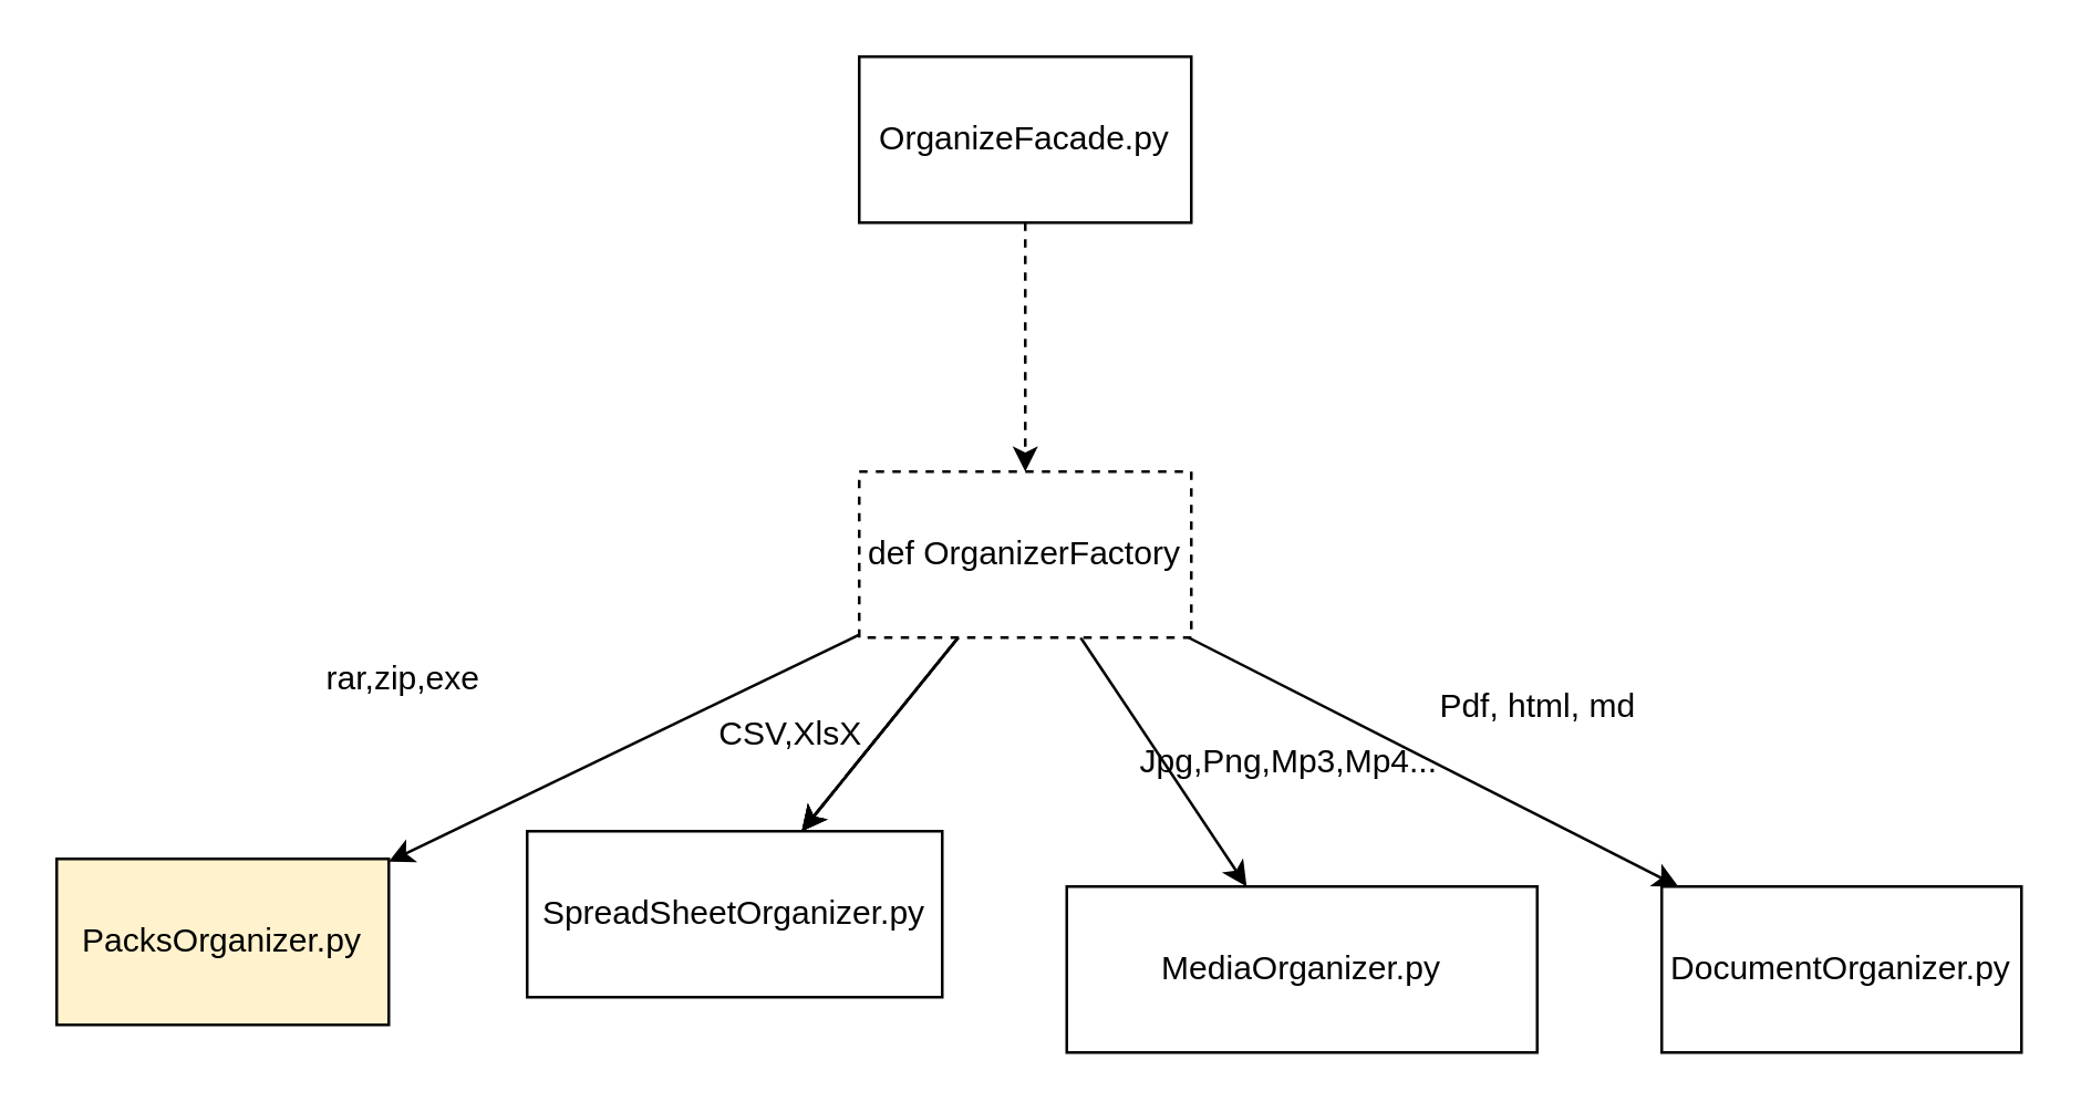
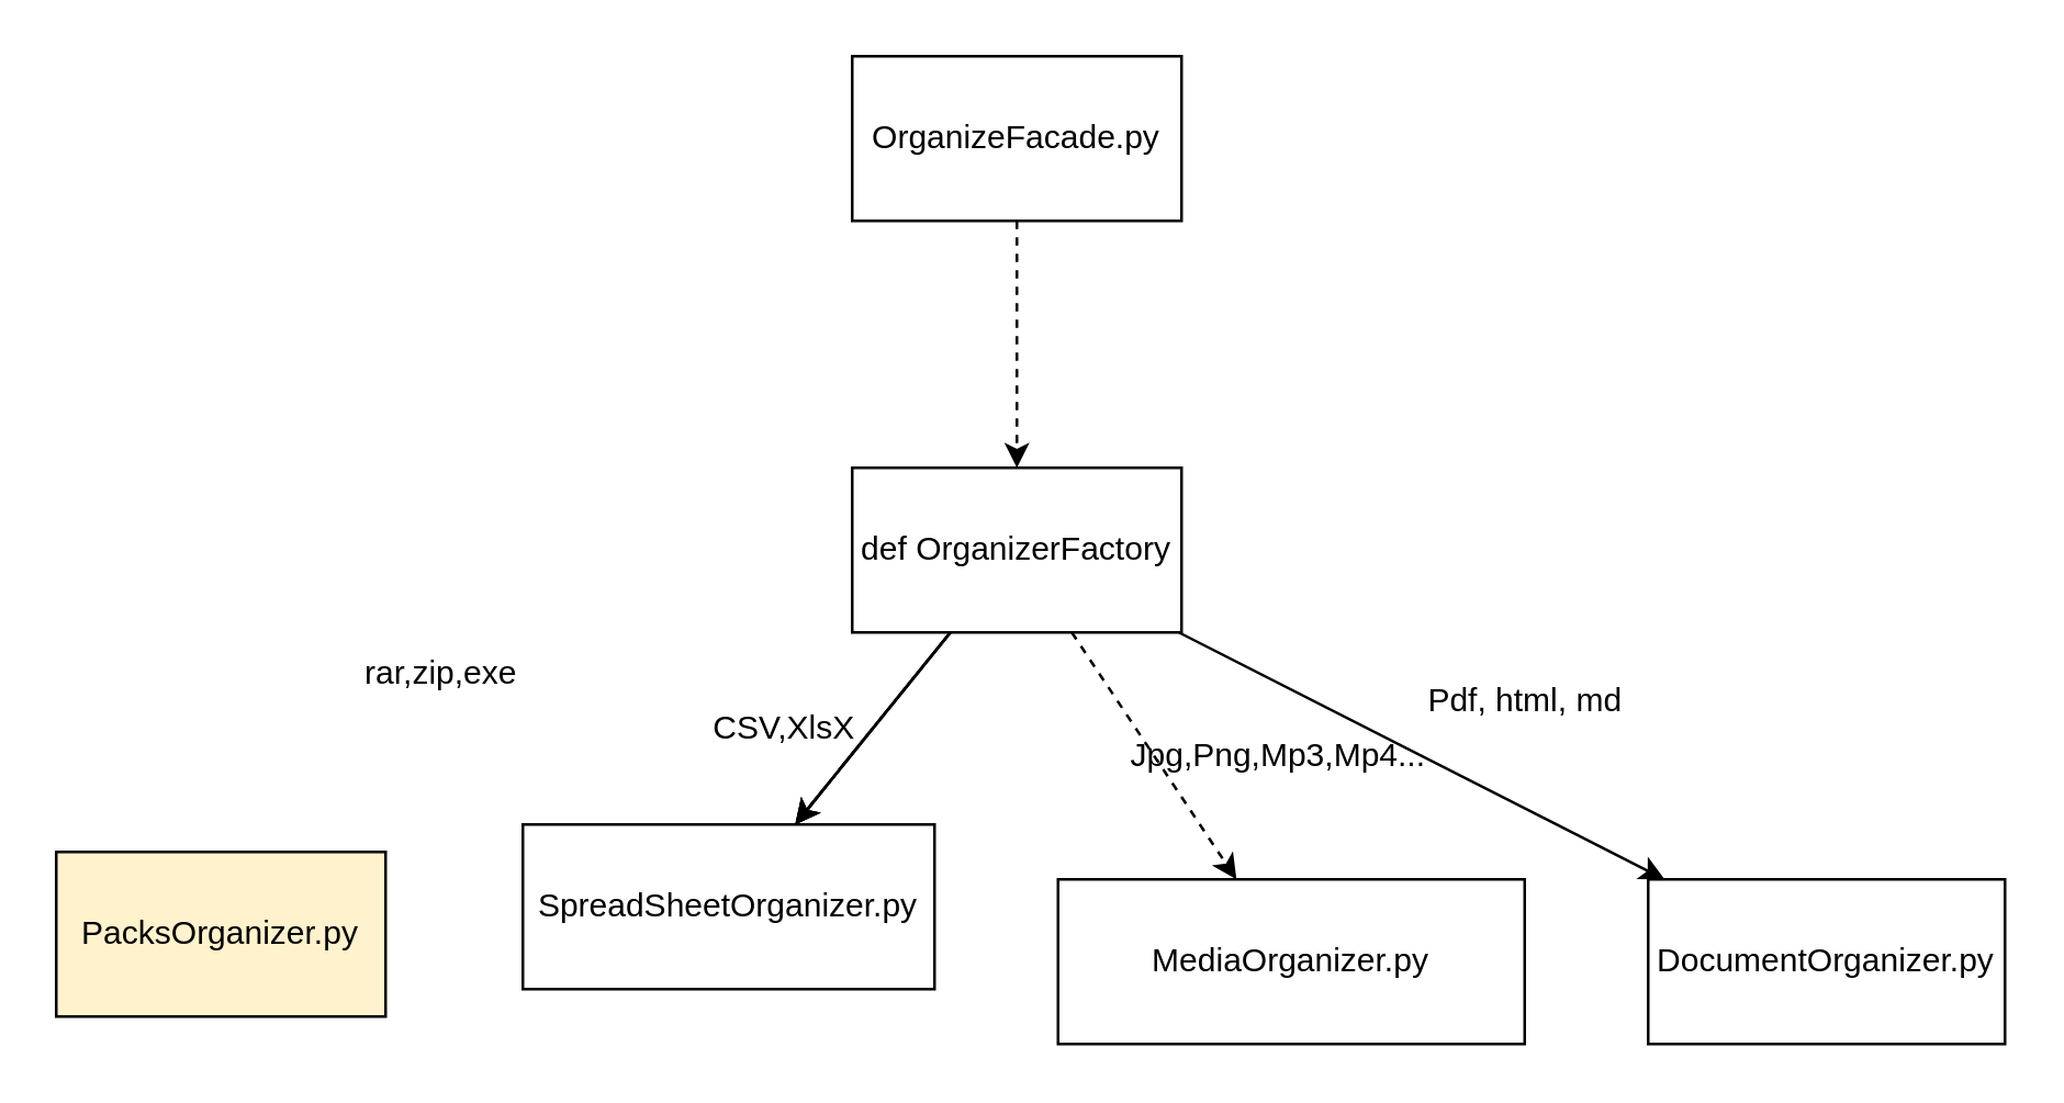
- <mxCell id="10" value="def OrganizerFactory" style="rounded=0;whiteSpace=wrap;html=1;dashed=1;" vertex="1" parent="1"><mxGeometry x="310" y="170" width="120" height="60" as="geometry" /></mxCell>
+ <mxCell id="10" value="def OrganizerFactory" style="rounded=0;whiteSpace=wrap;html=1;" vertex="1" parent="1"><mxGeometry x="310" y="170" width="120" height="60" as="geometry" /></mxCell>
- <mxCell id="18" value="rar,zip,exe" style="text;html=1;align=center;verticalAlign=middle;resizable=0;points=[];autosize=1;strokeColor=none;fillColor=none;" vertex="1" parent="1"><mxGeometry x="105" y="230" width="80" height="30" as="geometry" /></mxCell>
+ <mxCell id="18" value="rar,zip,exe" style="text;html=1;align=center;verticalAlign=middle;resizable=0;points=[];autosize=1;strokeColor=none;fillColor=none;" vertex="1" parent="1"><mxGeometry x="120" y="230" width="80" height="30" as="geometry" /></mxCell>
- <mxCell id="9" value="" style="edgeStyle=none;html=1;" edge="1" parent="1" source="10" target="17"><mxGeometry relative="1" as="geometry" /></mxCell>
- <mxCell id="7" style="edgeStyle=none;html=1;" edge="1" parent="1" source="10" target="12"><mxGeometry relative="1" as="geometry"><mxPoint x="500" y="310" as="targetPoint" /></mxGeometry></mxCell>
+ <mxCell id="7" style="edgeStyle=none;html=1;dashed=1;" edge="1" parent="1" source="10" target="12"><mxGeometry relative="1" as="geometry"><mxPoint x="500" y="310" as="targetPoint" /></mxGeometry></mxCell>
